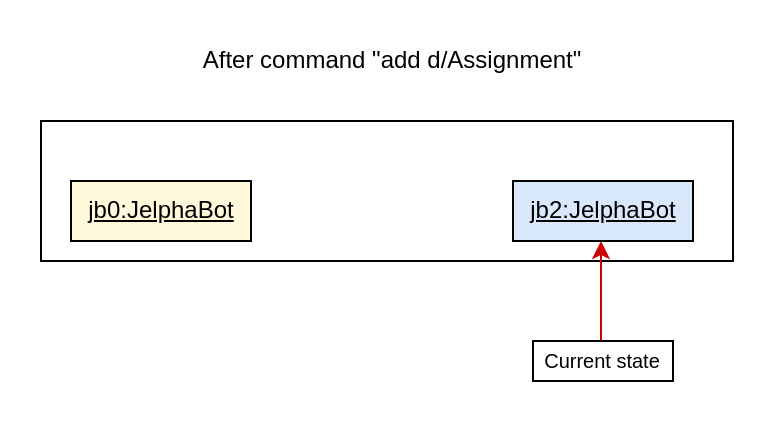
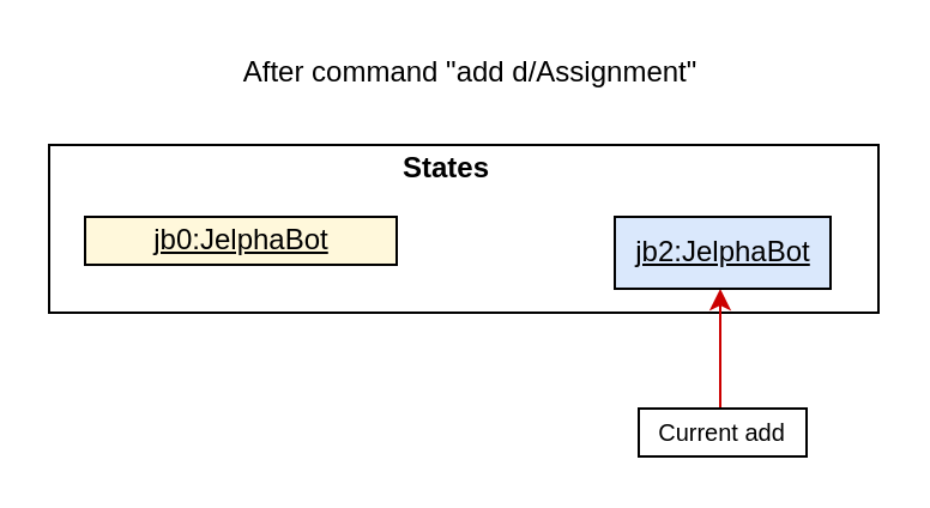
+ <mxCell id="4" value="&lt;b&gt;States&lt;/b&gt;" style="text;html=1;strokeColor=none;fillColor=none;align=center;verticalAlign=middle;whiteSpace=wrap;rounded=0;" vertex="1" parent="1"><mxGeometry x="166" y="60" width="40" height="20" as="geometry" /></mxCell>
- <mxCell id="5" value="&lt;u&gt;jb0:JelphaBot&lt;/u&gt;" style="html=1;fillColor=#FFF8DB;strokeColor=#000000;" vertex="1" parent="1"><mxGeometry x="35" y="90" width="90" height="30" as="geometry" /></mxCell>
+ <mxCell id="5" value="&lt;u&gt;jb0:JelphaBot&lt;/u&gt;" style="html=1;fillColor=#FFF8DB;strokeColor=#000000;" vertex="1" parent="1"><mxGeometry x="35" y="90" width="130" height="20" as="geometry" /></mxCell>
- <mxCell id="8" value="&lt;font style=&quot;font-size: 10px&quot;&gt;Current state&lt;/font&gt;" style="text;html=1;strokeColor=none;fillColor=none;align=center;verticalAlign=middle;whiteSpace=wrap;rounded=0;" vertex="1" parent="1"><mxGeometry x="261" y="170" width="80" height="20" as="geometry" /></mxCell>
+ <mxCell id="8" value="&lt;font style=&quot;font-size: 10px&quot;&gt;Current add&lt;/font&gt;" style="text;html=1;strokeColor=none;fillColor=none;align=center;verticalAlign=middle;whiteSpace=wrap;rounded=0;" vertex="1" parent="1"><mxGeometry x="261" y="170" width="80" height="20" as="geometry" /></mxCell>
